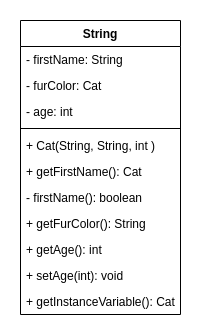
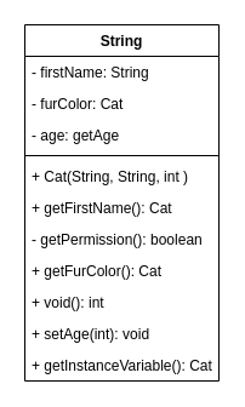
- <mxCell id="5" value="- age: int" style="text;strokeColor=none;fillColor=none;align=left;verticalAlign=top;spacingLeft=4;spacingRight=4;overflow=hidden;rotatable=0;points=[[0,0.5],[1,0.5]];portConstraint=eastwest;" vertex="1" parent="2"><mxGeometry y="78" width="160" height="26" as="geometry" /></mxCell>
+ <mxCell id="5" value="- age: getAge" style="text;strokeColor=none;fillColor=none;align=left;verticalAlign=top;spacingLeft=4;spacingRight=4;overflow=hidden;rotatable=0;points=[[0,0.5],[1,0.5]];portConstraint=eastwest;" vertex="1" parent="2"><mxGeometry y="78" width="160" height="26" as="geometry" /></mxCell>
- <mxCell id="9" value="- firstName(): boolean" style="text;strokeColor=none;fillColor=none;align=left;verticalAlign=top;spacingLeft=4;spacingRight=4;overflow=hidden;rotatable=0;points=[[0,0.5],[1,0.5]];portConstraint=eastwest;" vertex="1" parent="2"><mxGeometry y="164" width="160" height="26" as="geometry" /></mxCell>
+ <mxCell id="9" value="- getPermission(): boolean" style="text;strokeColor=none;fillColor=none;align=left;verticalAlign=top;spacingLeft=4;spacingRight=4;overflow=hidden;rotatable=0;points=[[0,0.5],[1,0.5]];portConstraint=eastwest;" vertex="1" parent="2"><mxGeometry y="164" width="160" height="26" as="geometry" /></mxCell>
- <mxCell id="10" value="+ getFurColor(): String" style="text;strokeColor=none;fillColor=none;align=left;verticalAlign=top;spacingLeft=4;spacingRight=4;overflow=hidden;rotatable=0;points=[[0,0.5],[1,0.5]];portConstraint=eastwest;" vertex="1" parent="2"><mxGeometry y="190" width="160" height="26" as="geometry" /></mxCell>
+ <mxCell id="10" value="+ getFurColor(): Cat" style="text;strokeColor=none;fillColor=none;align=left;verticalAlign=top;spacingLeft=4;spacingRight=4;overflow=hidden;rotatable=0;points=[[0,0.5],[1,0.5]];portConstraint=eastwest;" vertex="1" parent="2"><mxGeometry y="190" width="160" height="26" as="geometry" /></mxCell>
- <mxCell id="11" value="+ getAge(): int" style="text;strokeColor=none;fillColor=none;align=left;verticalAlign=top;spacingLeft=4;spacingRight=4;overflow=hidden;rotatable=0;points=[[0,0.5],[1,0.5]];portConstraint=eastwest;" vertex="1" parent="2"><mxGeometry y="216" width="160" height="26" as="geometry" /></mxCell>
+ <mxCell id="11" value="+ void(): int" style="text;strokeColor=none;fillColor=none;align=left;verticalAlign=top;spacingLeft=4;spacingRight=4;overflow=hidden;rotatable=0;points=[[0,0.5],[1,0.5]];portConstraint=eastwest;" vertex="1" parent="2"><mxGeometry y="216" width="160" height="26" as="geometry" /></mxCell>
